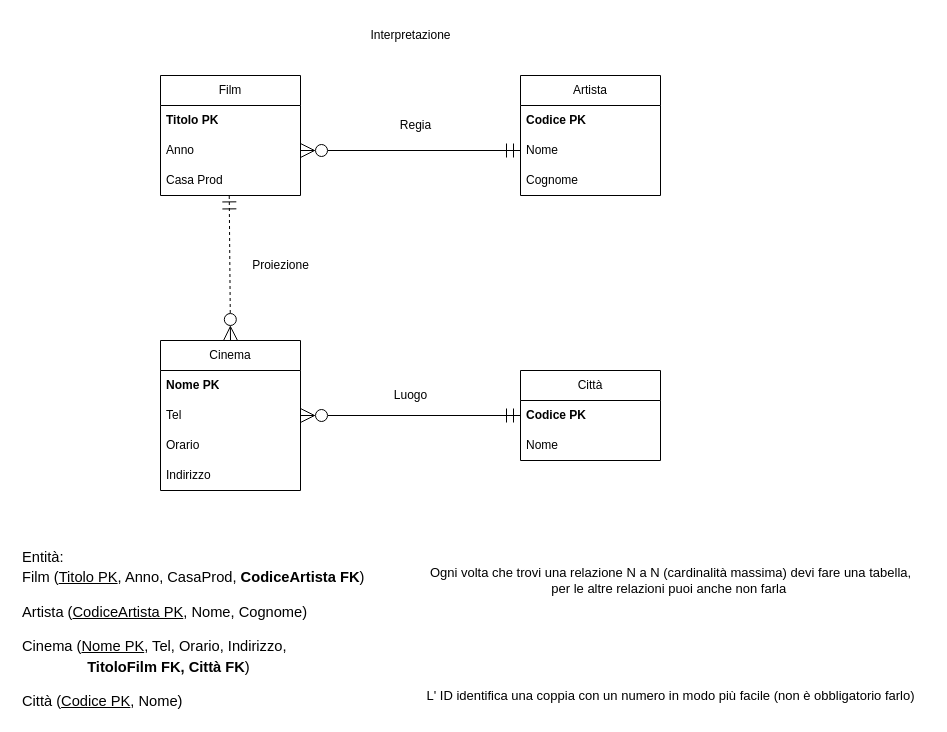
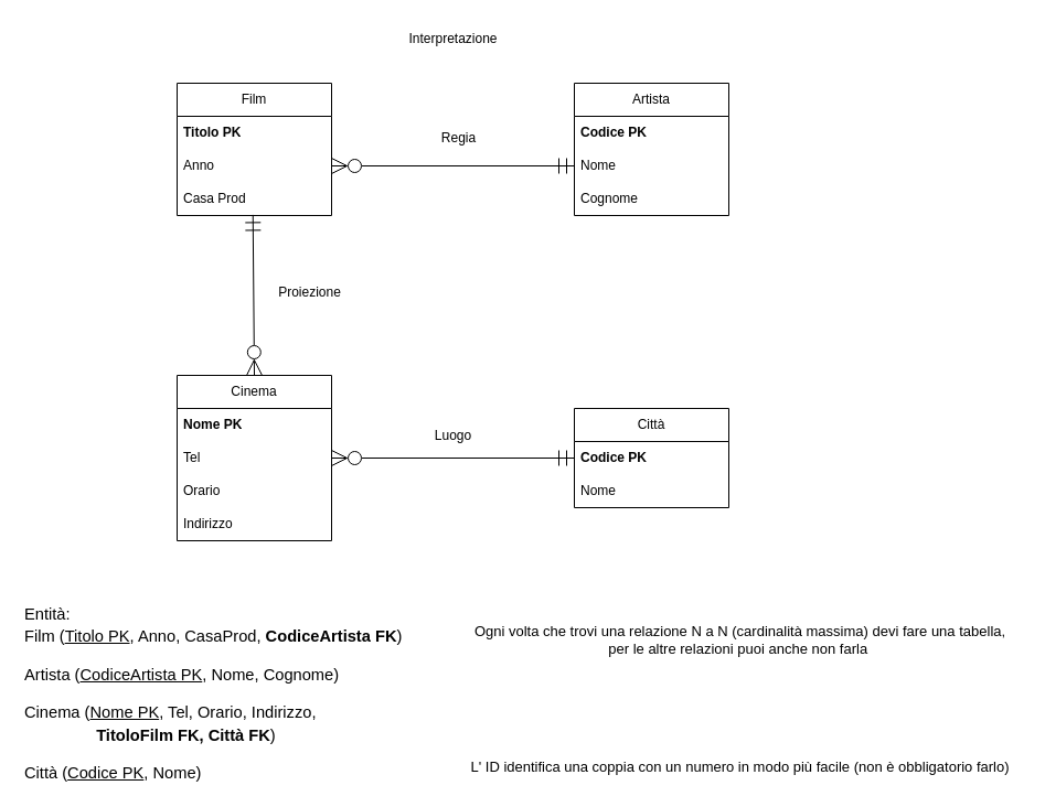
- <mxCell id="19" value="" style="endArrow=ERmandOne;html=1;rounded=0;exitX=0.5;exitY=0;exitDx=0;exitDy=0;entryX=0.491;entryY=0.98;entryDx=0;entryDy=0;entryPerimeter=0;endFill=0;endSize=12;startSize=12;startArrow=ERzeroToMany;startFill=0;dashed=1;" parent="1" source="10" target="5" edge="1"><mxGeometry width="50" height="50" relative="1" as="geometry"><mxPoint x="380" y="380" as="sourcePoint" /><mxPoint x="227" y="210" as="targetPoint" /></mxGeometry></mxCell>
+ <mxCell id="19" value="" style="endArrow=ERmandOne;html=1;rounded=0;exitX=0.5;exitY=0;exitDx=0;exitDy=0;entryX=0.491;entryY=0.98;entryDx=0;entryDy=0;entryPerimeter=0;endFill=0;endSize=12;startSize=12;startArrow=ERzeroToMany;startFill=0;" parent="1" source="10" target="5" edge="1"><mxGeometry width="50" height="50" relative="1" as="geometry"><mxPoint x="380" y="380" as="sourcePoint" /><mxPoint x="227" y="210" as="targetPoint" /></mxGeometry></mxCell>
